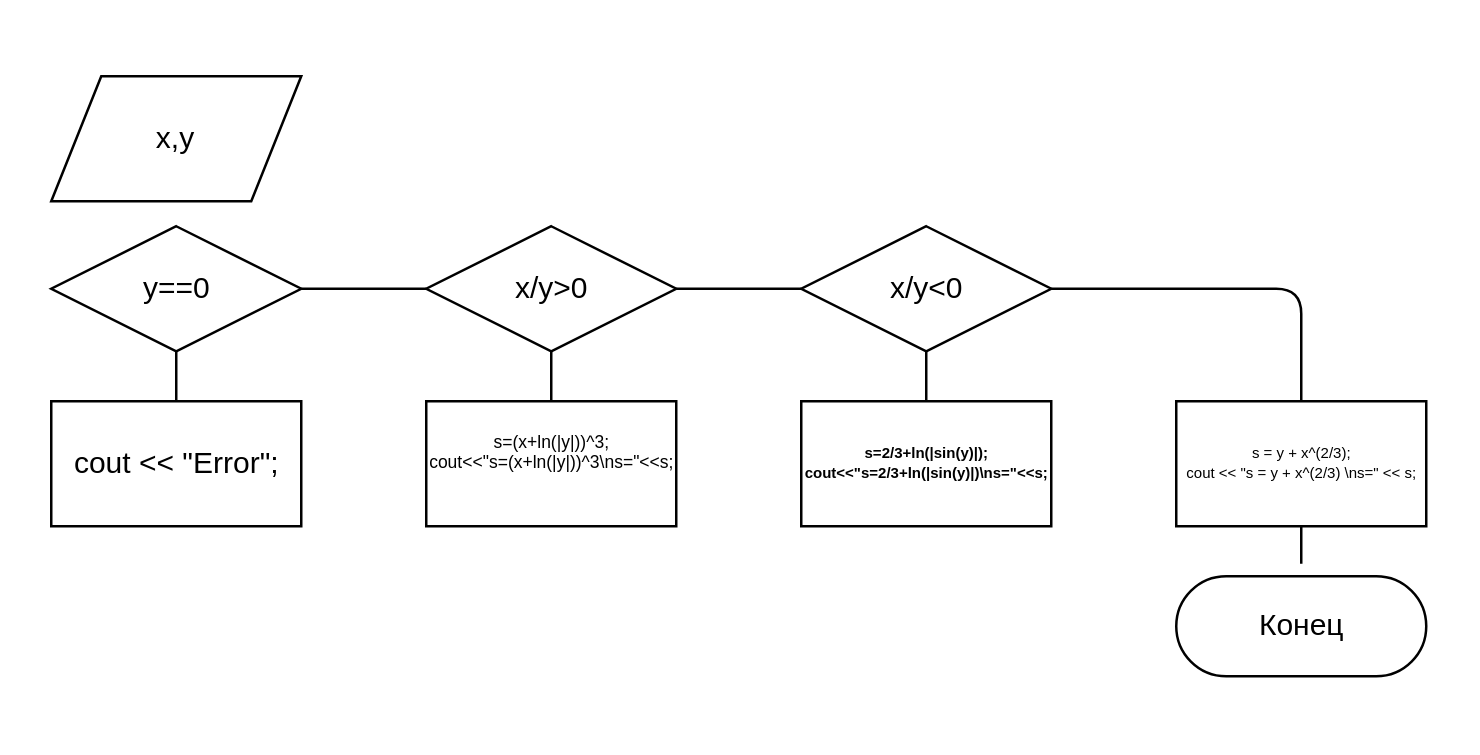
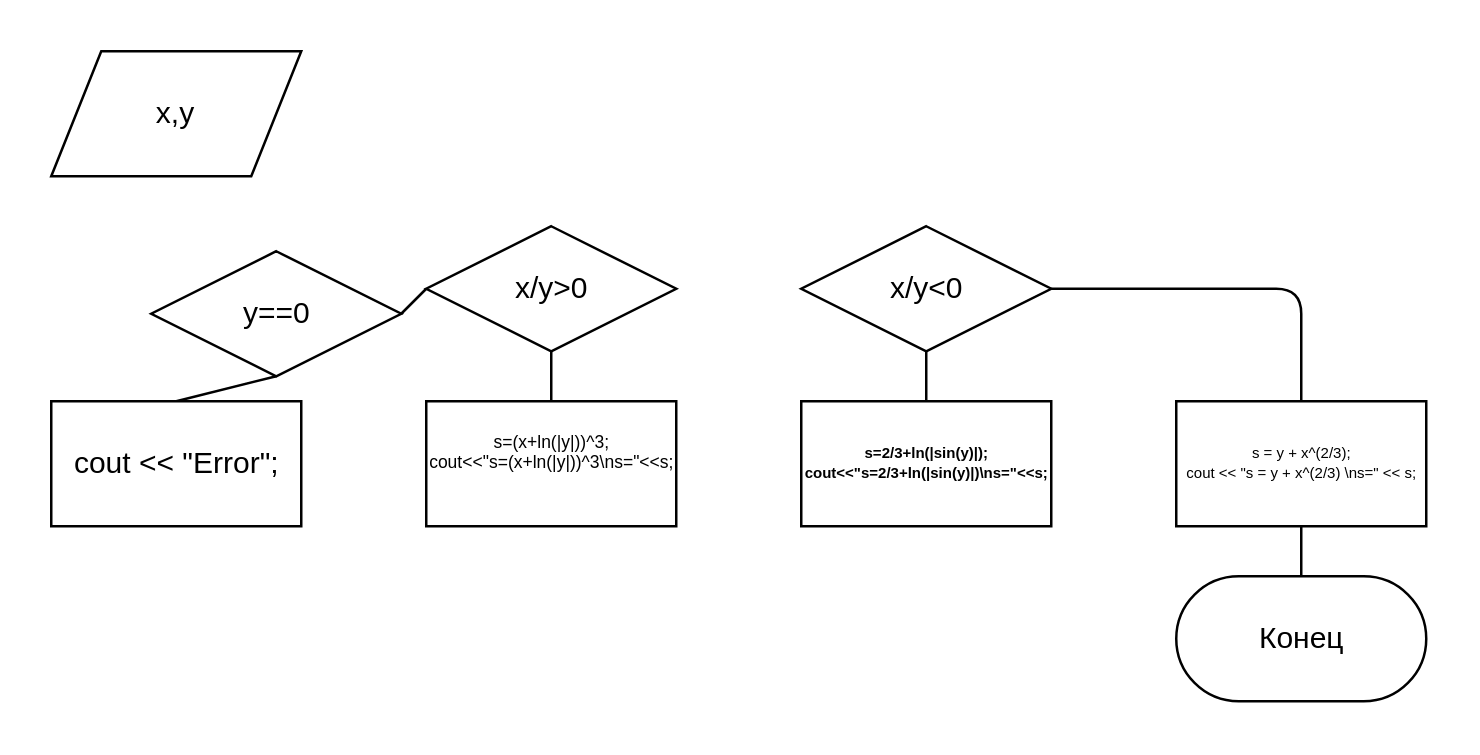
- <mxCell id="2" value="x,y" style="shape=parallelogram;perimeter=parallelogramPerimeter;whiteSpace=wrap;html=1;dashed=0;" parent="1" vertex="1"><mxGeometry x="20" y="30" width="100" height="50" as="geometry" /></mxCell>
+ <mxCell id="2" value="x,y" style="shape=parallelogram;perimeter=parallelogramPerimeter;whiteSpace=wrap;html=1;dashed=0;" parent="1" vertex="1"><mxGeometry x="20" y="20" width="100" height="50" as="geometry" /></mxCell>
- <mxCell id="3" value="y==0" style="shape=rhombus;html=1;dashed=0;whitespace=wrap;perimeter=rhombusPerimeter;" parent="1" vertex="1"><mxGeometry x="20" y="90" width="100" height="50" as="geometry" /></mxCell>
+ <mxCell id="3" value="y==0" style="shape=rhombus;html=1;dashed=0;whitespace=wrap;perimeter=rhombusPerimeter;" parent="1" vertex="1"><mxGeometry x="60" y="100" width="100" height="50" as="geometry" /></mxCell>
- <mxCell id="11" value="" style="endArrow=none;html=1;fontSize=7;entryX=0;entryY=0.5;entryDx=0;entryDy=0;exitX=1;exitY=0.5;exitDx=0;exitDy=0;" parent="1" source="7" target="10" edge="1"><mxGeometry width="50" height="50" relative="1" as="geometry"><mxPoint x="50" y="280" as="sourcePoint" /><mxPoint x="100" y="230" as="targetPoint" /></mxGeometry></mxCell>
- <mxCell id="16" value="Конец" style="html=1;dashed=0;whitespace=wrap;shape=mxgraph.dfd.start" parent="1" vertex="1"><mxGeometry x="470" y="230" width="100" height="40" as="geometry" /></mxCell>
+ <mxCell id="16" value="Конец" style="html=1;dashed=0;whitespace=wrap;shape=mxgraph.dfd.start" parent="1" vertex="1"><mxGeometry x="470" y="230" width="100" height="50" as="geometry" /></mxCell>
